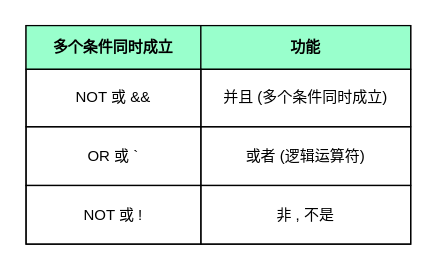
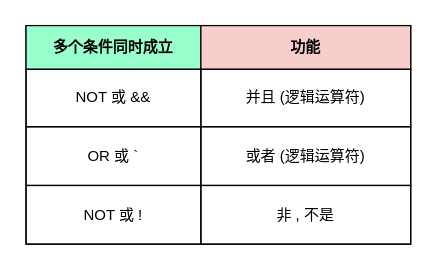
- <mxCell id="5" value="功能" style="connectable=0;recursiveResize=0;strokeColor=inherit;fillColor=#99FFCC;align=center;whiteSpace=wrap;html=1;fontStyle=1" parent="3" vertex="1"><mxGeometry x="140" width="168" height="35" as="geometry"><mxRectangle width="168" height="35" as="alternateBounds" /></mxGeometry></mxCell>
+ <mxCell id="5" value="功能" style="connectable=0;recursiveResize=0;strokeColor=inherit;fillColor=#f8cecc;align=center;whiteSpace=wrap;html=1;fontStyle=1;" parent="3" vertex="1"><mxGeometry x="140" width="168" height="35" as="geometry"><mxRectangle width="168" height="35" as="alternateBounds" /></mxGeometry></mxCell>
- <mxCell id="8" value="并且 (多个条件同时成立)" style="connectable=0;recursiveResize=0;strokeColor=inherit;fillColor=none;align=center;whiteSpace=wrap;html=1;" parent="6" vertex="1"><mxGeometry x="140" width="168" height="46" as="geometry"><mxRectangle width="168" height="46" as="alternateBounds" /></mxGeometry></mxCell>
+ <mxCell id="8" value="并且 (逻辑运算符)" style="connectable=0;recursiveResize=0;strokeColor=inherit;fillColor=none;align=center;whiteSpace=wrap;html=1;" parent="6" vertex="1"><mxGeometry x="140" width="168" height="46" as="geometry"><mxRectangle width="168" height="46" as="alternateBounds" /></mxGeometry></mxCell>
